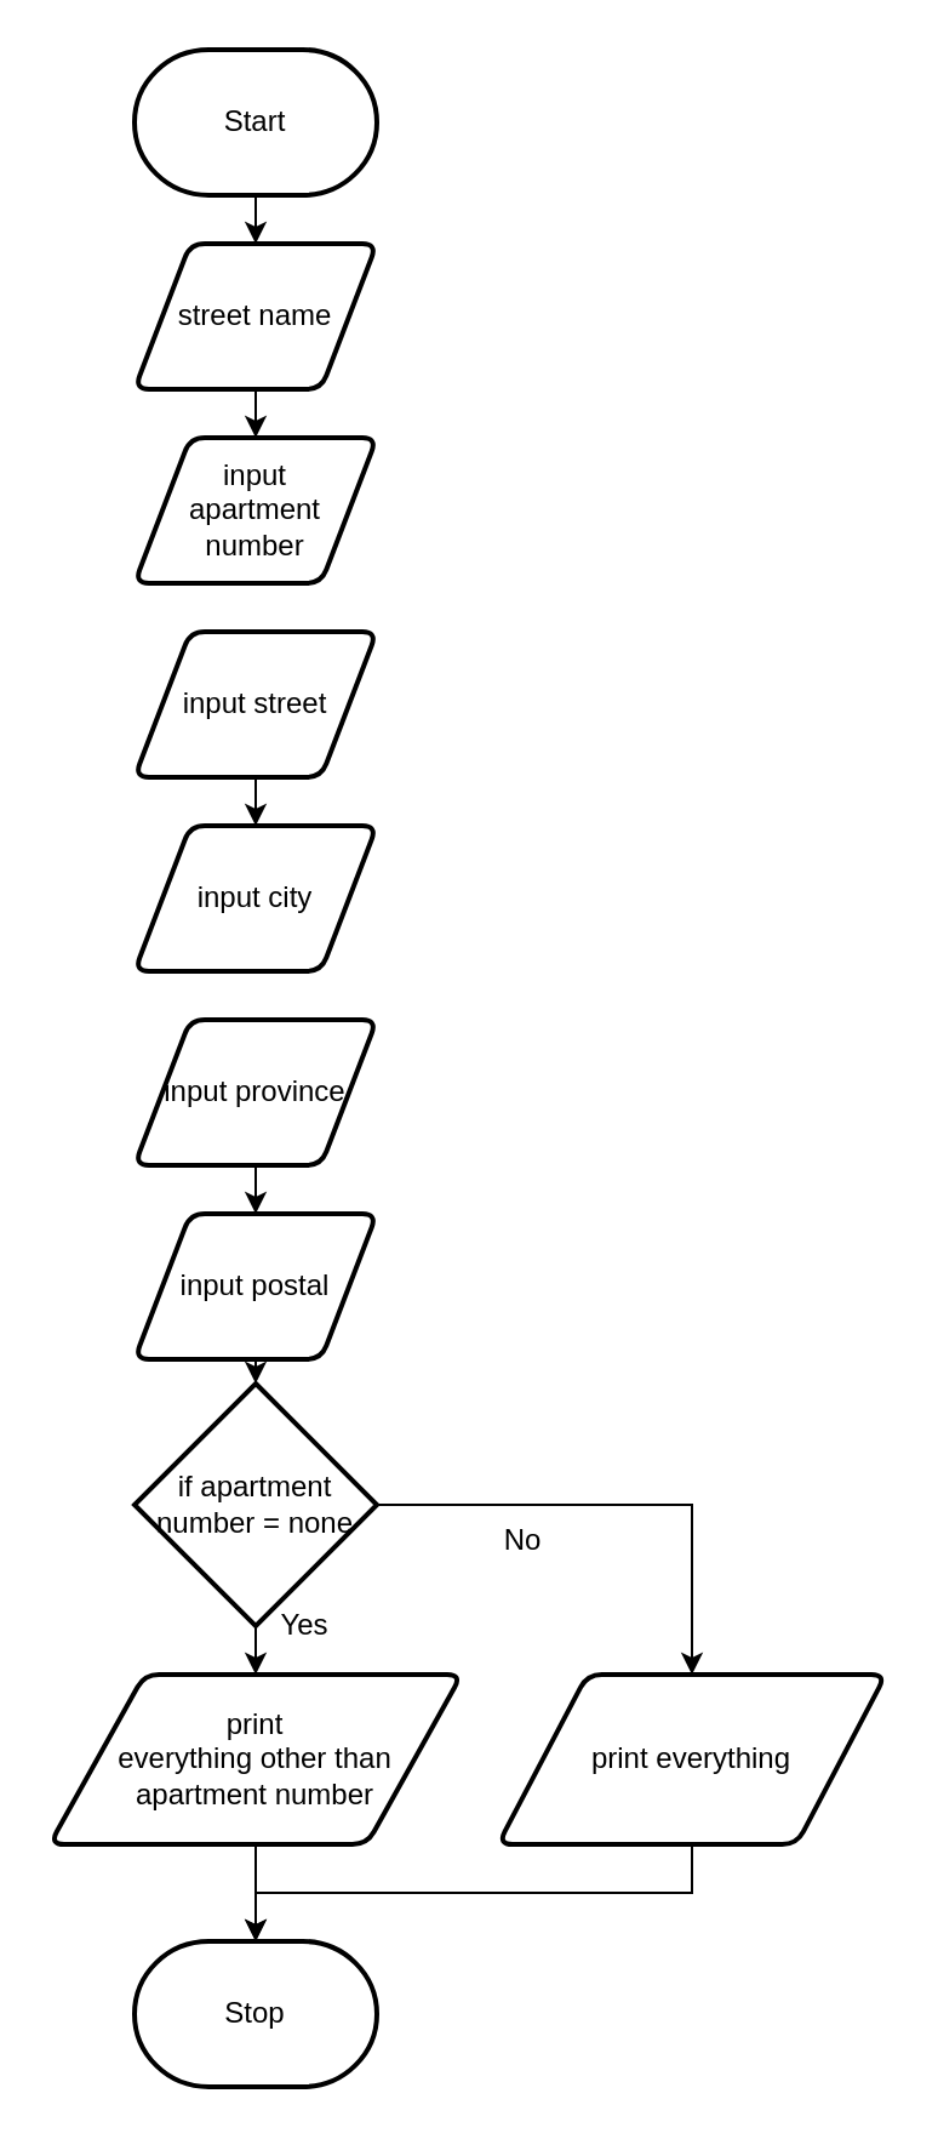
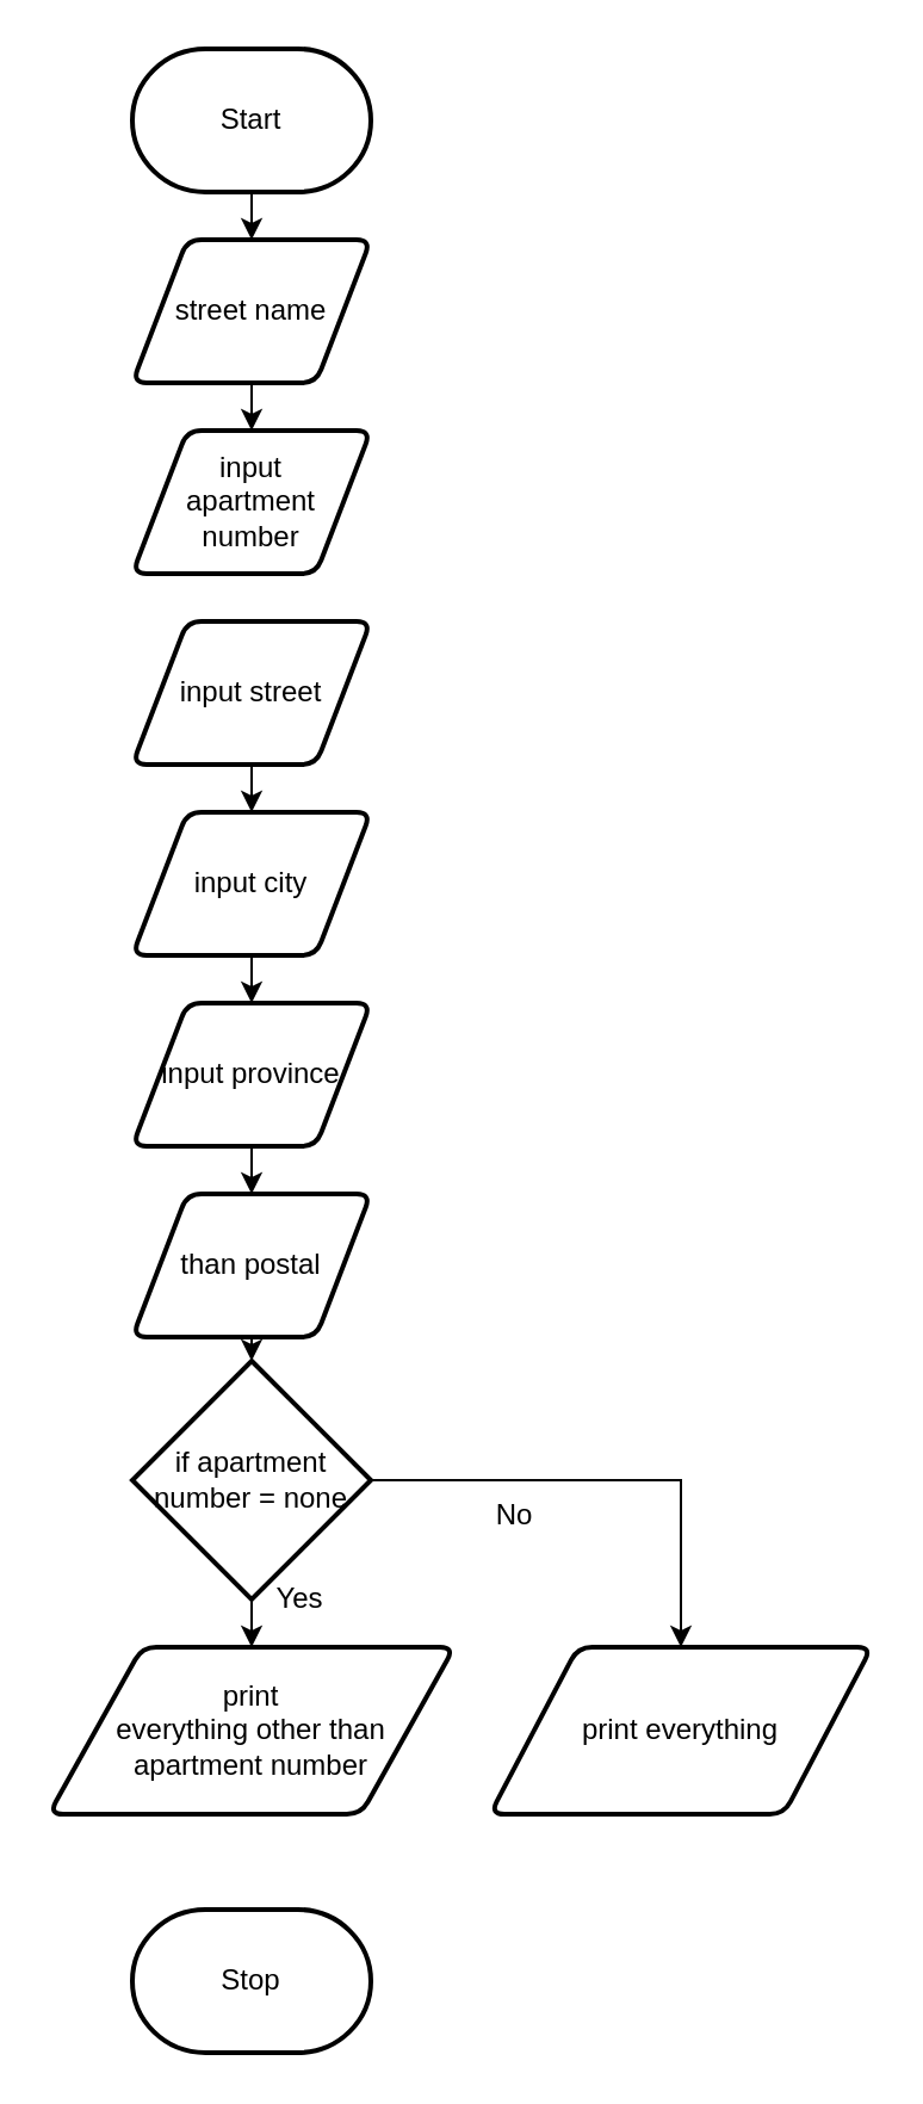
+ <mxCell id="9" style="edgeStyle=orthogonalEdgeStyle;rounded=0;orthogonalLoop=1;jettySize=auto;html=1;exitX=0.5;exitY=1;exitDx=0;exitDy=0;entryX=0.5;entryY=0;entryDx=0;entryDy=0;" edge="1" parent="1" source="10" target="12"><mxGeometry relative="1" as="geometry" /></mxCell>
- <mxCell id="14" value="input postal" style="shape=parallelogram;html=1;strokeWidth=2;perimeter=parallelogramPerimeter;whiteSpace=wrap;rounded=1;arcSize=12;size=0.23;" vertex="1" parent="1"><mxGeometry x="55" y="500" width="100" height="60" as="geometry" /></mxCell>
+ <mxCell id="14" value="than postal" style="shape=parallelogram;html=1;strokeWidth=2;perimeter=parallelogramPerimeter;whiteSpace=wrap;rounded=1;arcSize=12;size=0.23;" vertex="1" parent="1"><mxGeometry x="55" y="500" width="100" height="60" as="geometry" /></mxCell>
- <mxCell id="18" style="edgeStyle=orthogonalEdgeStyle;rounded=0;orthogonalLoop=1;jettySize=auto;html=1;exitX=0.5;exitY=1;exitDx=0;exitDy=0;entryX=0.5;entryY=0;entryDx=0;entryDy=0;entryPerimeter=0;" edge="1" parent="1" source="19" target="22"><mxGeometry relative="1" as="geometry" /></mxCell>
- <mxCell id="20" style="edgeStyle=orthogonalEdgeStyle;rounded=0;orthogonalLoop=1;jettySize=auto;html=1;exitX=0.5;exitY=1;exitDx=0;exitDy=0;entryX=0.5;entryY=0;entryDx=0;entryDy=0;entryPerimeter=0;" edge="1" parent="1" source="21" target="22"><mxGeometry relative="1" as="geometry"><Array as="points"><mxPoint x="285" y="780" /></Array></mxGeometry></mxCell>
